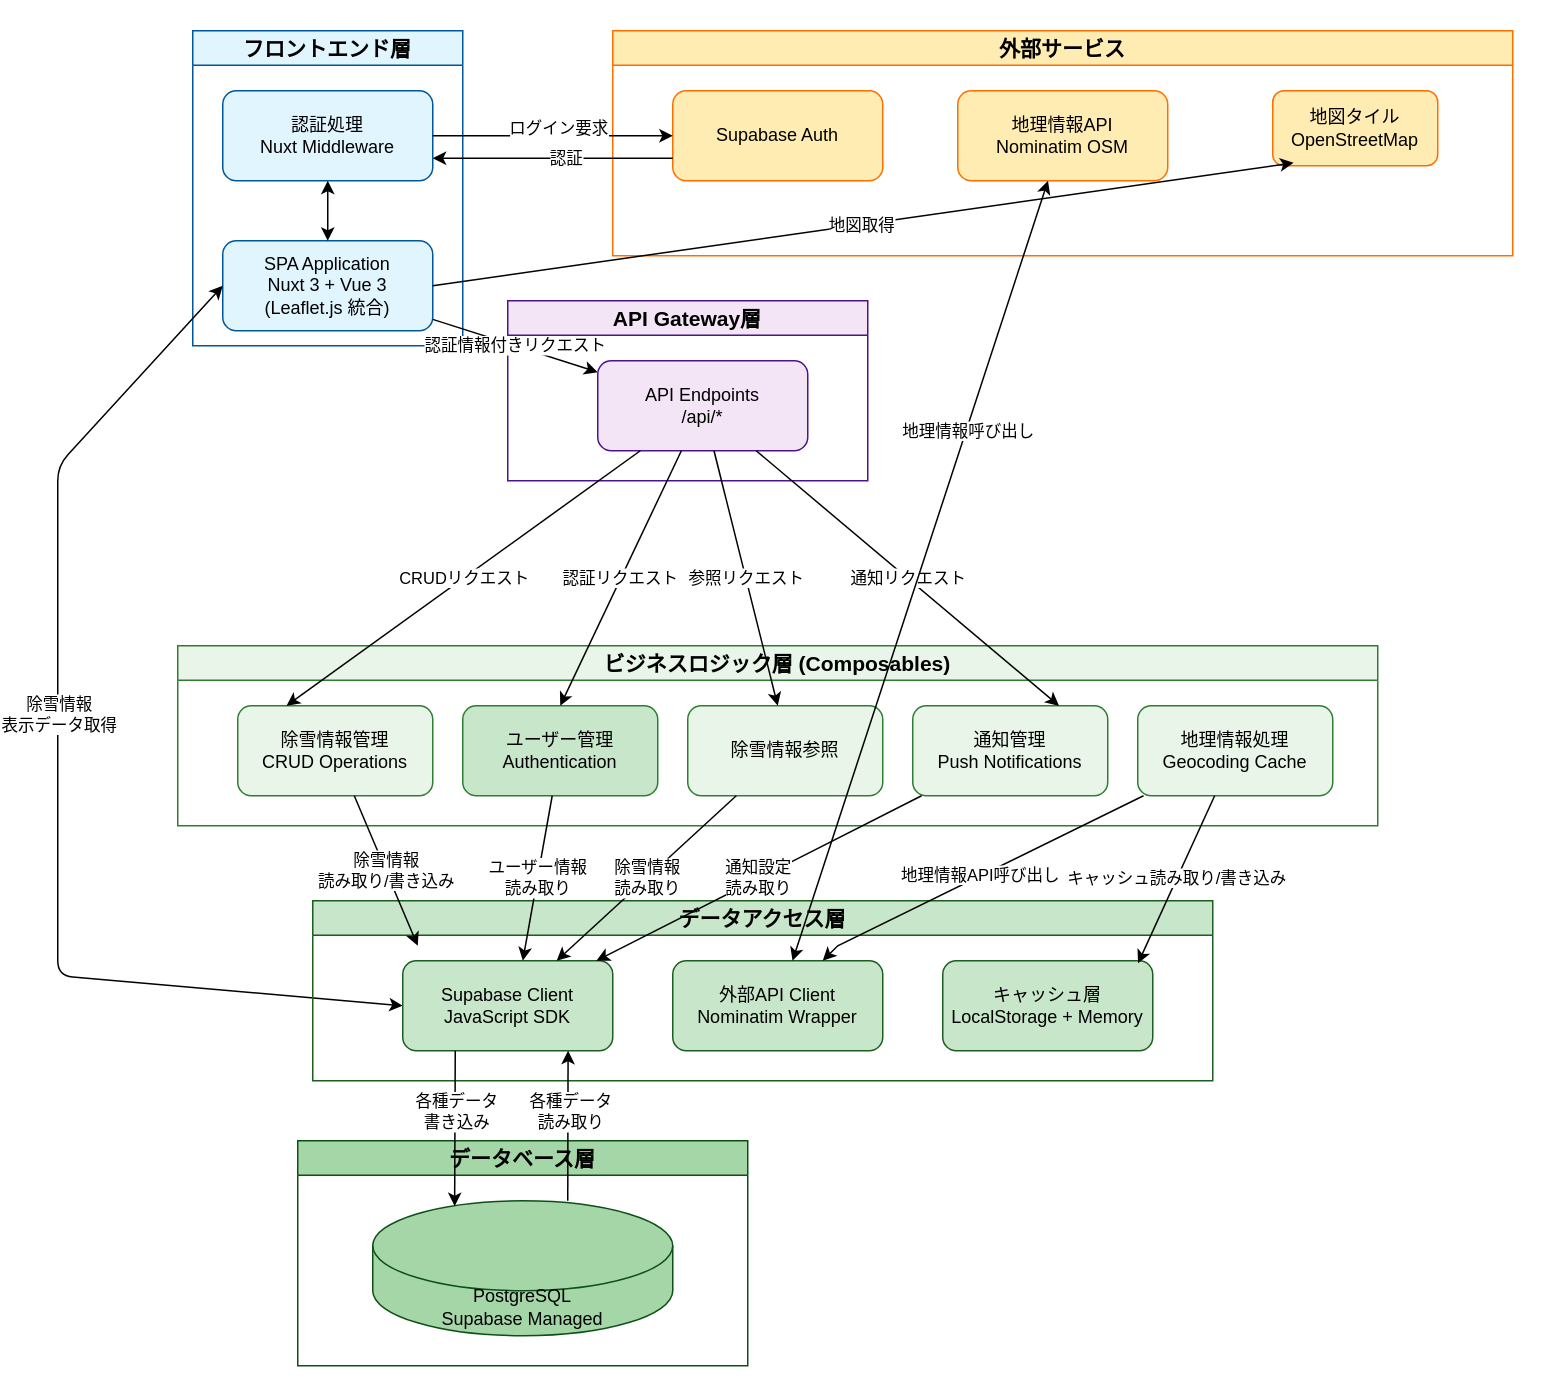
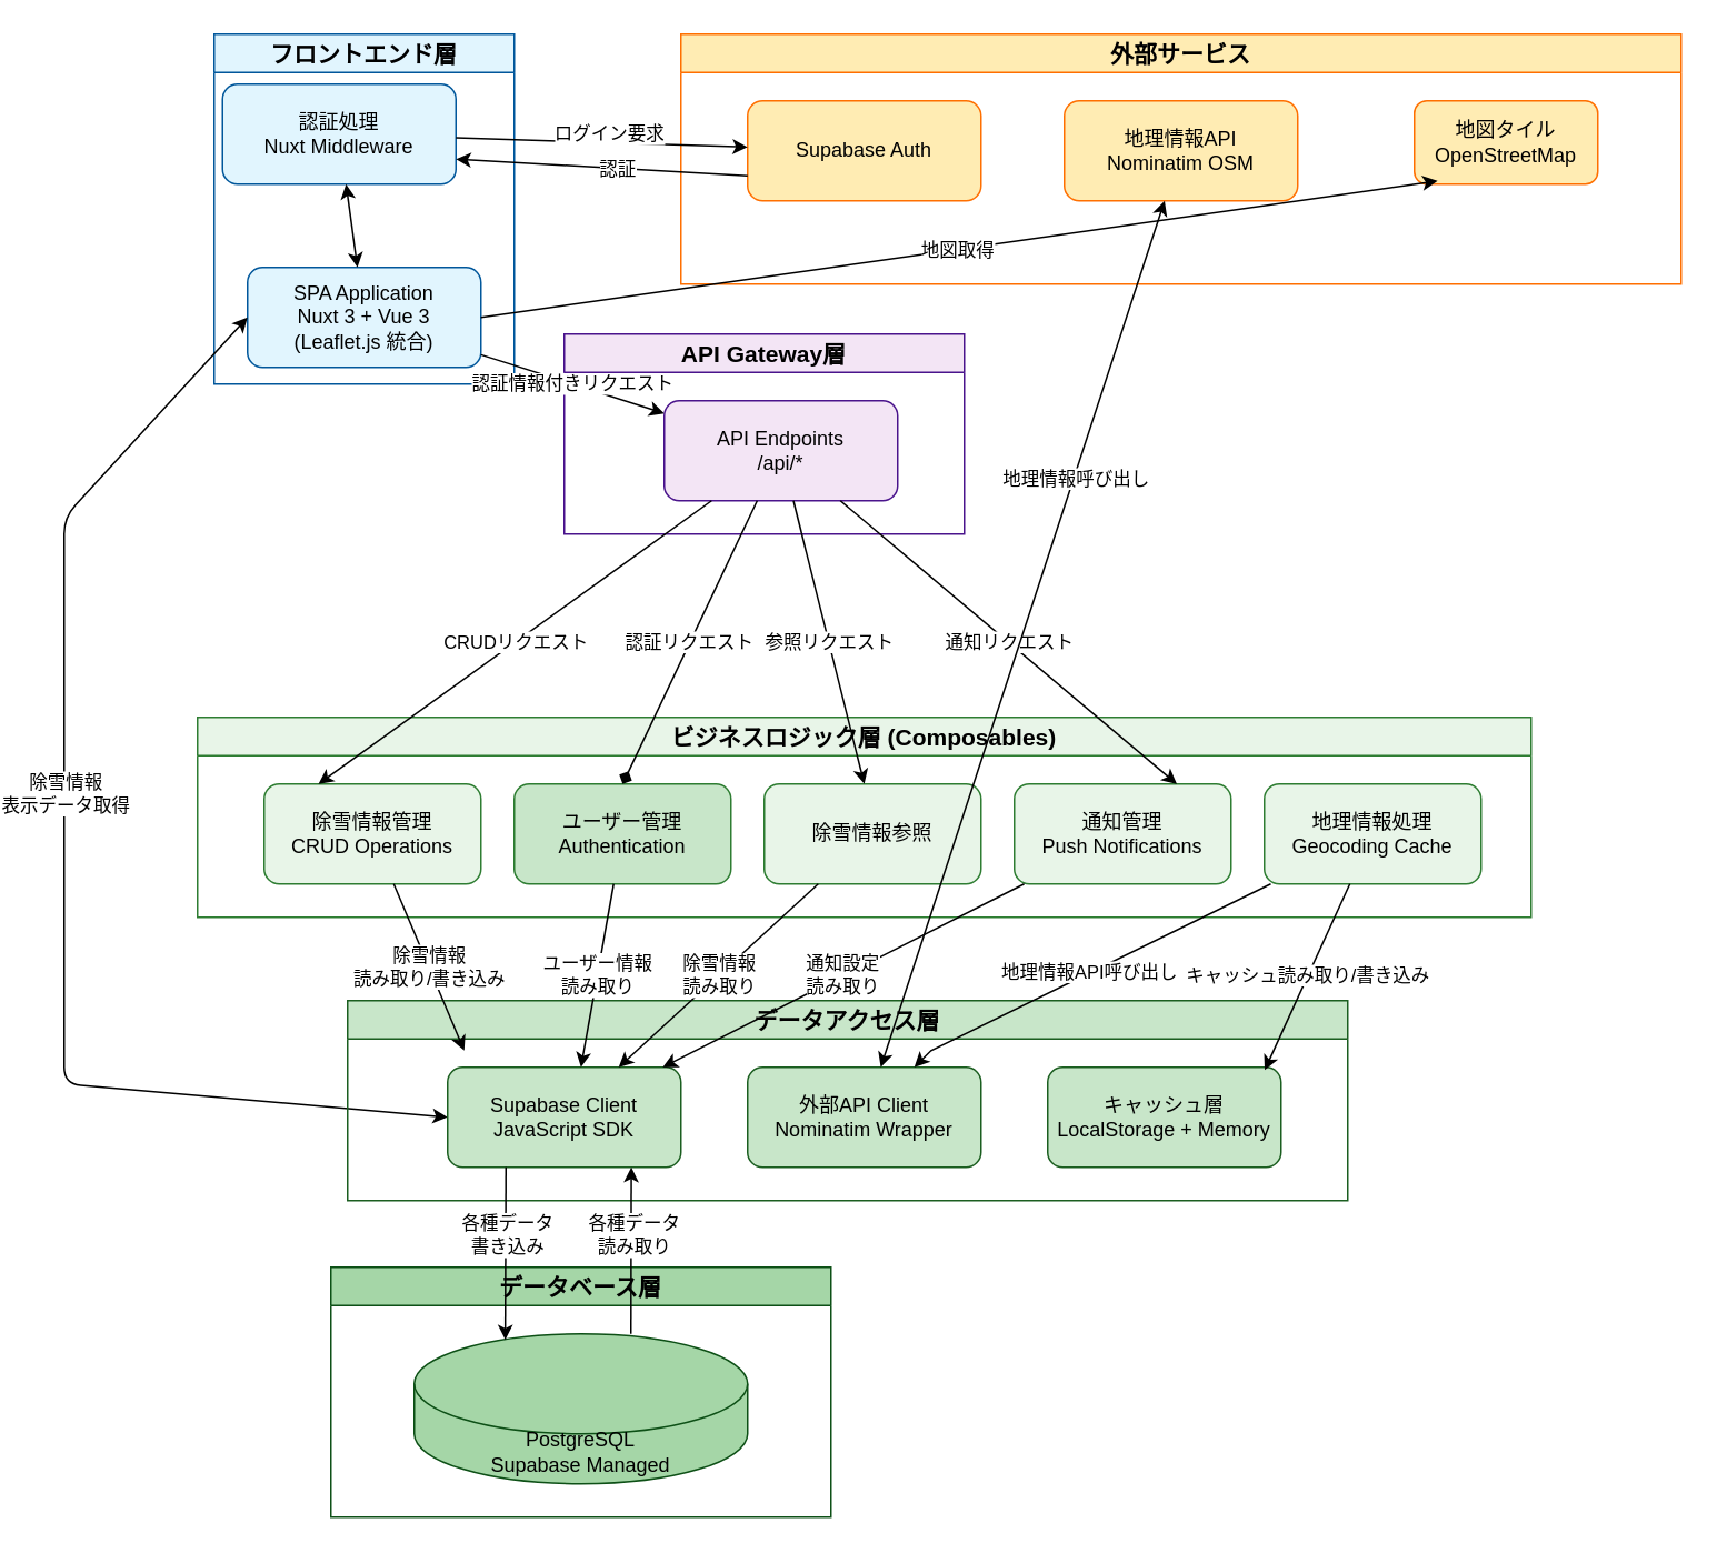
- <mxCell id="3" value="認証処理&lt;br/&gt;Nuxt Middleware" style="rounded=1;whiteSpace=wrap;html=1;fillColor=#e1f5fe;strokeColor=#01579b;" parent="2" vertex="1"><mxGeometry x="20" y="40" width="140" height="60" as="geometry" /></mxCell>
+ <mxCell id="3" value="認証処理&lt;br/&gt;Nuxt Middleware" style="rounded=1;whiteSpace=wrap;html=1;fillColor=#e1f5fe;strokeColor=#01579b;" parent="2" vertex="1"><mxGeometry x="5" y="30" width="140" height="60" as="geometry" /></mxCell>
- <mxCell id="29" value="認証リクエスト" style="endArrow=classic;html=1;rounded=0;entryX=0.5;entryY=0;entryDx=0;entryDy=0;" edge="1" parent="1" source="6" target="9"><mxGeometry relative="1" as="geometry" /></mxCell>
+ <mxCell id="29" value="認証リクエスト" style="endArrow=diamond;html=1;rounded=0;entryX=0.5;entryY=0;entryDx=0;entryDy=0;" edge="1" parent="1" source="6" target="9"><mxGeometry relative="1" as="geometry" /></mxCell>
